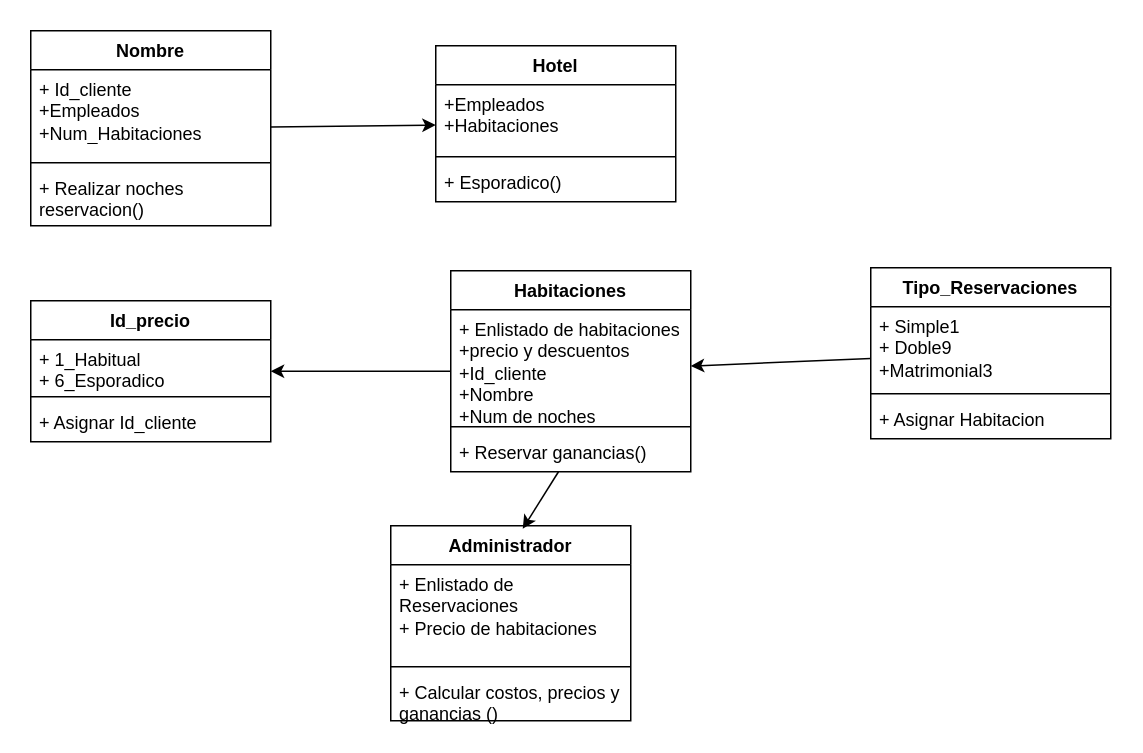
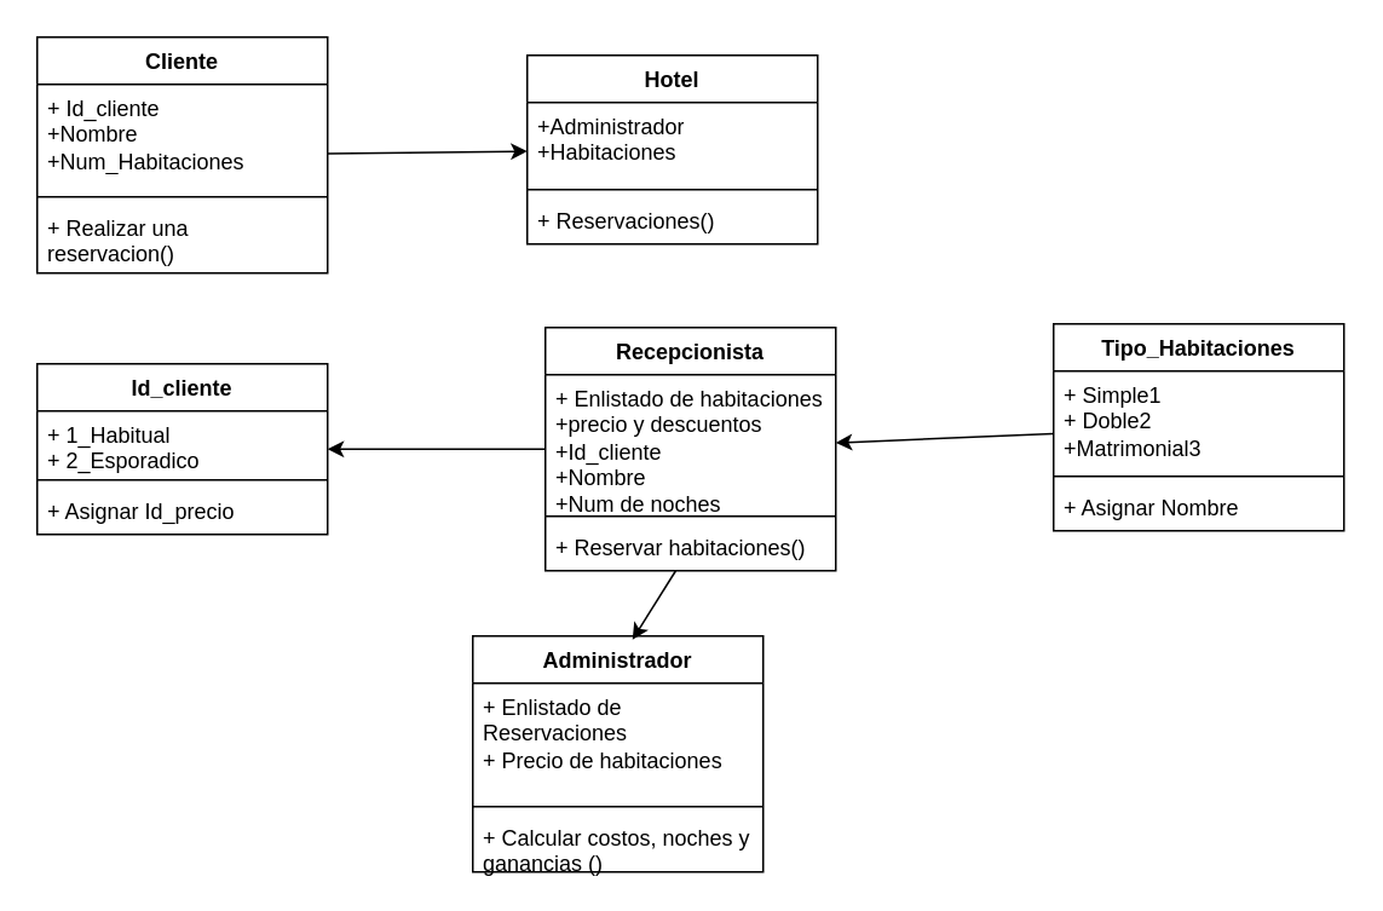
- <mxCell id="6" value="Nombre" style="swimlane;fontStyle=1;align=center;verticalAlign=top;childLayout=stackLayout;horizontal=1;startSize=26;horizontalStack=0;resizeParent=1;resizeParentMax=0;resizeLast=0;collapsible=1;marginBottom=0;whiteSpace=wrap;html=1;" vertex="1" parent="1"><mxGeometry x="20" y="20" width="160" height="130" as="geometry" /></mxCell>
+ <mxCell id="6" value="Cliente" style="swimlane;fontStyle=1;align=center;verticalAlign=top;childLayout=stackLayout;horizontal=1;startSize=26;horizontalStack=0;resizeParent=1;resizeParentMax=0;resizeLast=0;collapsible=1;marginBottom=0;whiteSpace=wrap;html=1;" vertex="1" parent="1"><mxGeometry x="20" y="20" width="160" height="130" as="geometry" /></mxCell>
- <mxCell id="7" value="+ Id_cliente&lt;br&gt;+Empleados&lt;br&gt;+Num_Habitaciones" style="text;strokeColor=none;fillColor=none;align=left;verticalAlign=top;spacingLeft=4;spacingRight=4;overflow=hidden;rotatable=0;points=[[0,0.5],[1,0.5]];portConstraint=eastwest;whiteSpace=wrap;html=1;" vertex="1" parent="6"><mxGeometry y="26" width="160" height="58" as="geometry" /></mxCell>
+ <mxCell id="7" value="+ Id_cliente&lt;br&gt;+Nombre&lt;br&gt;+Num_Habitaciones" style="text;strokeColor=none;fillColor=none;align=left;verticalAlign=top;spacingLeft=4;spacingRight=4;overflow=hidden;rotatable=0;points=[[0,0.5],[1,0.5]];portConstraint=eastwest;whiteSpace=wrap;html=1;" vertex="1" parent="6"><mxGeometry y="26" width="160" height="58" as="geometry" /></mxCell>
- <mxCell id="3" value="+Empleados&lt;br&gt;+Habitaciones" style="text;strokeColor=none;fillColor=none;align=left;verticalAlign=top;spacingLeft=4;spacingRight=4;overflow=hidden;rotatable=0;points=[[0,0.5],[1,0.5]];portConstraint=eastwest;whiteSpace=wrap;html=1;" vertex="1" parent="2"><mxGeometry y="26" width="160" height="44" as="geometry" /></mxCell>
+ <mxCell id="3" value="+Administrador&lt;br&gt;+Habitaciones" style="text;strokeColor=none;fillColor=none;align=left;verticalAlign=top;spacingLeft=4;spacingRight=4;overflow=hidden;rotatable=0;points=[[0,0.5],[1,0.5]];portConstraint=eastwest;whiteSpace=wrap;html=1;" vertex="1" parent="2"><mxGeometry y="26" width="160" height="44" as="geometry" /></mxCell>
- <mxCell id="5" value="+ Esporadico()" style="text;strokeColor=none;fillColor=none;align=left;verticalAlign=top;spacingLeft=4;spacingRight=4;overflow=hidden;rotatable=0;points=[[0,0.5],[1,0.5]];portConstraint=eastwest;whiteSpace=wrap;html=1;" vertex="1" parent="2"><mxGeometry y="78" width="160" height="26" as="geometry" /></mxCell>
+ <mxCell id="5" value="+ Reservaciones()" style="text;strokeColor=none;fillColor=none;align=left;verticalAlign=top;spacingLeft=4;spacingRight=4;overflow=hidden;rotatable=0;points=[[0,0.5],[1,0.5]];portConstraint=eastwest;whiteSpace=wrap;html=1;" vertex="1" parent="2"><mxGeometry y="78" width="160" height="26" as="geometry" /></mxCell>
- <mxCell id="9" value="+ Realizar noches reservacion()" style="text;strokeColor=none;fillColor=none;align=left;verticalAlign=top;spacingLeft=4;spacingRight=4;overflow=hidden;rotatable=0;points=[[0,0.5],[1,0.5]];portConstraint=eastwest;whiteSpace=wrap;html=1;" vertex="1" parent="6"><mxGeometry y="92" width="160" height="38" as="geometry" /></mxCell>
+ <mxCell id="9" value="+ Realizar una reservacion()" style="text;strokeColor=none;fillColor=none;align=left;verticalAlign=top;spacingLeft=4;spacingRight=4;overflow=hidden;rotatable=0;points=[[0,0.5],[1,0.5]];portConstraint=eastwest;whiteSpace=wrap;html=1;" vertex="1" parent="6"><mxGeometry y="92" width="160" height="38" as="geometry" /></mxCell>
- <mxCell id="18" value="Tipo_Reservaciones" style="swimlane;fontStyle=1;align=center;verticalAlign=top;childLayout=stackLayout;horizontal=1;startSize=26;horizontalStack=0;resizeParent=1;resizeParentMax=0;resizeLast=0;collapsible=1;marginBottom=0;whiteSpace=wrap;html=1;" vertex="1" parent="1"><mxGeometry x="580" y="178" width="160" height="114" as="geometry" /></mxCell>
+ <mxCell id="18" value="Tipo_Habitaciones" style="swimlane;fontStyle=1;align=center;verticalAlign=top;childLayout=stackLayout;horizontal=1;startSize=26;horizontalStack=0;resizeParent=1;resizeParentMax=0;resizeLast=0;collapsible=1;marginBottom=0;whiteSpace=wrap;html=1;" vertex="1" parent="1"><mxGeometry x="580" y="178" width="160" height="114" as="geometry" /></mxCell>
- <mxCell id="10" value="Habitaciones" style="swimlane;fontStyle=1;align=center;verticalAlign=top;childLayout=stackLayout;horizontal=1;startSize=26;horizontalStack=0;resizeParent=1;resizeParentMax=0;resizeLast=0;collapsible=1;marginBottom=0;whiteSpace=wrap;html=1;" vertex="1" parent="1"><mxGeometry x="300" y="180" width="160" height="134" as="geometry" /></mxCell>
+ <mxCell id="10" value="Recepcionista" style="swimlane;fontStyle=1;align=center;verticalAlign=top;childLayout=stackLayout;horizontal=1;startSize=26;horizontalStack=0;resizeParent=1;resizeParentMax=0;resizeLast=0;collapsible=1;marginBottom=0;whiteSpace=wrap;html=1;" vertex="1" parent="1"><mxGeometry x="300" y="180" width="160" height="134" as="geometry" /></mxCell>
- <mxCell id="14" value="Id_precio" style="swimlane;fontStyle=1;align=center;verticalAlign=top;childLayout=stackLayout;horizontal=1;startSize=26;horizontalStack=0;resizeParent=1;resizeParentMax=0;resizeLast=0;collapsible=1;marginBottom=0;whiteSpace=wrap;html=1;" vertex="1" parent="1"><mxGeometry x="20" y="200" width="160" height="94" as="geometry" /></mxCell>
+ <mxCell id="14" value="Id_cliente" style="swimlane;fontStyle=1;align=center;verticalAlign=top;childLayout=stackLayout;horizontal=1;startSize=26;horizontalStack=0;resizeParent=1;resizeParentMax=0;resizeLast=0;collapsible=1;marginBottom=0;whiteSpace=wrap;html=1;" vertex="1" parent="1"><mxGeometry x="20" y="200" width="160" height="94" as="geometry" /></mxCell>
- <mxCell id="19" value="+ Simple1&lt;br&gt;+ Doble9&lt;br&gt;+Matrimonial3" style="text;strokeColor=none;fillColor=none;align=left;verticalAlign=top;spacingLeft=4;spacingRight=4;overflow=hidden;rotatable=0;points=[[0,0.5],[1,0.5]];portConstraint=eastwest;whiteSpace=wrap;html=1;" vertex="1" parent="18"><mxGeometry y="26" width="160" height="54" as="geometry" /></mxCell>
+ <mxCell id="19" value="+ Simple1&lt;br&gt;+ Doble2&lt;br&gt;+Matrimonial3" style="text;strokeColor=none;fillColor=none;align=left;verticalAlign=top;spacingLeft=4;spacingRight=4;overflow=hidden;rotatable=0;points=[[0,0.5],[1,0.5]];portConstraint=eastwest;whiteSpace=wrap;html=1;" vertex="1" parent="18"><mxGeometry y="26" width="160" height="54" as="geometry" /></mxCell>
- <mxCell id="15" value="+ 1_Habitual&lt;br&gt;+ 6_Esporadico" style="text;strokeColor=none;fillColor=none;align=left;verticalAlign=top;spacingLeft=4;spacingRight=4;overflow=hidden;rotatable=0;points=[[0,0.5],[1,0.5]];portConstraint=eastwest;whiteSpace=wrap;html=1;" vertex="1" parent="14"><mxGeometry y="26" width="160" height="34" as="geometry" /></mxCell>
+ <mxCell id="15" value="+ 1_Habitual&lt;br&gt;+ 2_Esporadico" style="text;strokeColor=none;fillColor=none;align=left;verticalAlign=top;spacingLeft=4;spacingRight=4;overflow=hidden;rotatable=0;points=[[0,0.5],[1,0.5]];portConstraint=eastwest;whiteSpace=wrap;html=1;" vertex="1" parent="14"><mxGeometry y="26" width="160" height="34" as="geometry" /></mxCell>
- <mxCell id="21" value="+ Asignar Habitacion&amp;nbsp;" style="text;strokeColor=none;fillColor=none;align=left;verticalAlign=top;spacingLeft=4;spacingRight=4;overflow=hidden;rotatable=0;points=[[0,0.5],[1,0.5]];portConstraint=eastwest;whiteSpace=wrap;html=1;" vertex="1" parent="18"><mxGeometry y="88" width="160" height="26" as="geometry" /></mxCell>
+ <mxCell id="21" value="+ Asignar Nombre&amp;nbsp;" style="text;strokeColor=none;fillColor=none;align=left;verticalAlign=top;spacingLeft=4;spacingRight=4;overflow=hidden;rotatable=0;points=[[0,0.5],[1,0.5]];portConstraint=eastwest;whiteSpace=wrap;html=1;" vertex="1" parent="18"><mxGeometry y="88" width="160" height="26" as="geometry" /></mxCell>
- <mxCell id="17" value="+ Asignar Id_cliente" style="text;strokeColor=none;fillColor=none;align=left;verticalAlign=top;spacingLeft=4;spacingRight=4;overflow=hidden;rotatable=0;points=[[0,0.5],[1,0.5]];portConstraint=eastwest;whiteSpace=wrap;html=1;" vertex="1" parent="14"><mxGeometry y="68" width="160" height="26" as="geometry" /></mxCell>
+ <mxCell id="17" value="+ Asignar Id_precio" style="text;strokeColor=none;fillColor=none;align=left;verticalAlign=top;spacingLeft=4;spacingRight=4;overflow=hidden;rotatable=0;points=[[0,0.5],[1,0.5]];portConstraint=eastwest;whiteSpace=wrap;html=1;" vertex="1" parent="14"><mxGeometry y="68" width="160" height="26" as="geometry" /></mxCell>
- <mxCell id="13" value="+ Reservar ganancias()" style="text;strokeColor=none;fillColor=none;align=left;verticalAlign=top;spacingLeft=4;spacingRight=4;overflow=hidden;rotatable=0;points=[[0,0.5],[1,0.5]];portConstraint=eastwest;whiteSpace=wrap;html=1;" vertex="1" parent="10"><mxGeometry y="108" width="160" height="26" as="geometry" /></mxCell>
+ <mxCell id="13" value="+ Reservar habitaciones()" style="text;strokeColor=none;fillColor=none;align=left;verticalAlign=top;spacingLeft=4;spacingRight=4;overflow=hidden;rotatable=0;points=[[0,0.5],[1,0.5]];portConstraint=eastwest;whiteSpace=wrap;html=1;" vertex="1" parent="10"><mxGeometry y="108" width="160" height="26" as="geometry" /></mxCell>
- <mxCell id="25" value="+ Calcular costos, precios y ganancias ()" style="text;strokeColor=none;fillColor=none;align=left;verticalAlign=top;spacingLeft=4;spacingRight=4;overflow=hidden;rotatable=0;points=[[0,0.5],[1,0.5]];portConstraint=eastwest;whiteSpace=wrap;html=1;" vertex="1" parent="22"><mxGeometry y="98" width="160" height="32" as="geometry" /></mxCell>
+ <mxCell id="25" value="+ Calcular costos, noches y ganancias ()" style="text;strokeColor=none;fillColor=none;align=left;verticalAlign=top;spacingLeft=4;spacingRight=4;overflow=hidden;rotatable=0;points=[[0,0.5],[1,0.5]];portConstraint=eastwest;whiteSpace=wrap;html=1;" vertex="1" parent="22"><mxGeometry y="98" width="160" height="32" as="geometry" /></mxCell>
